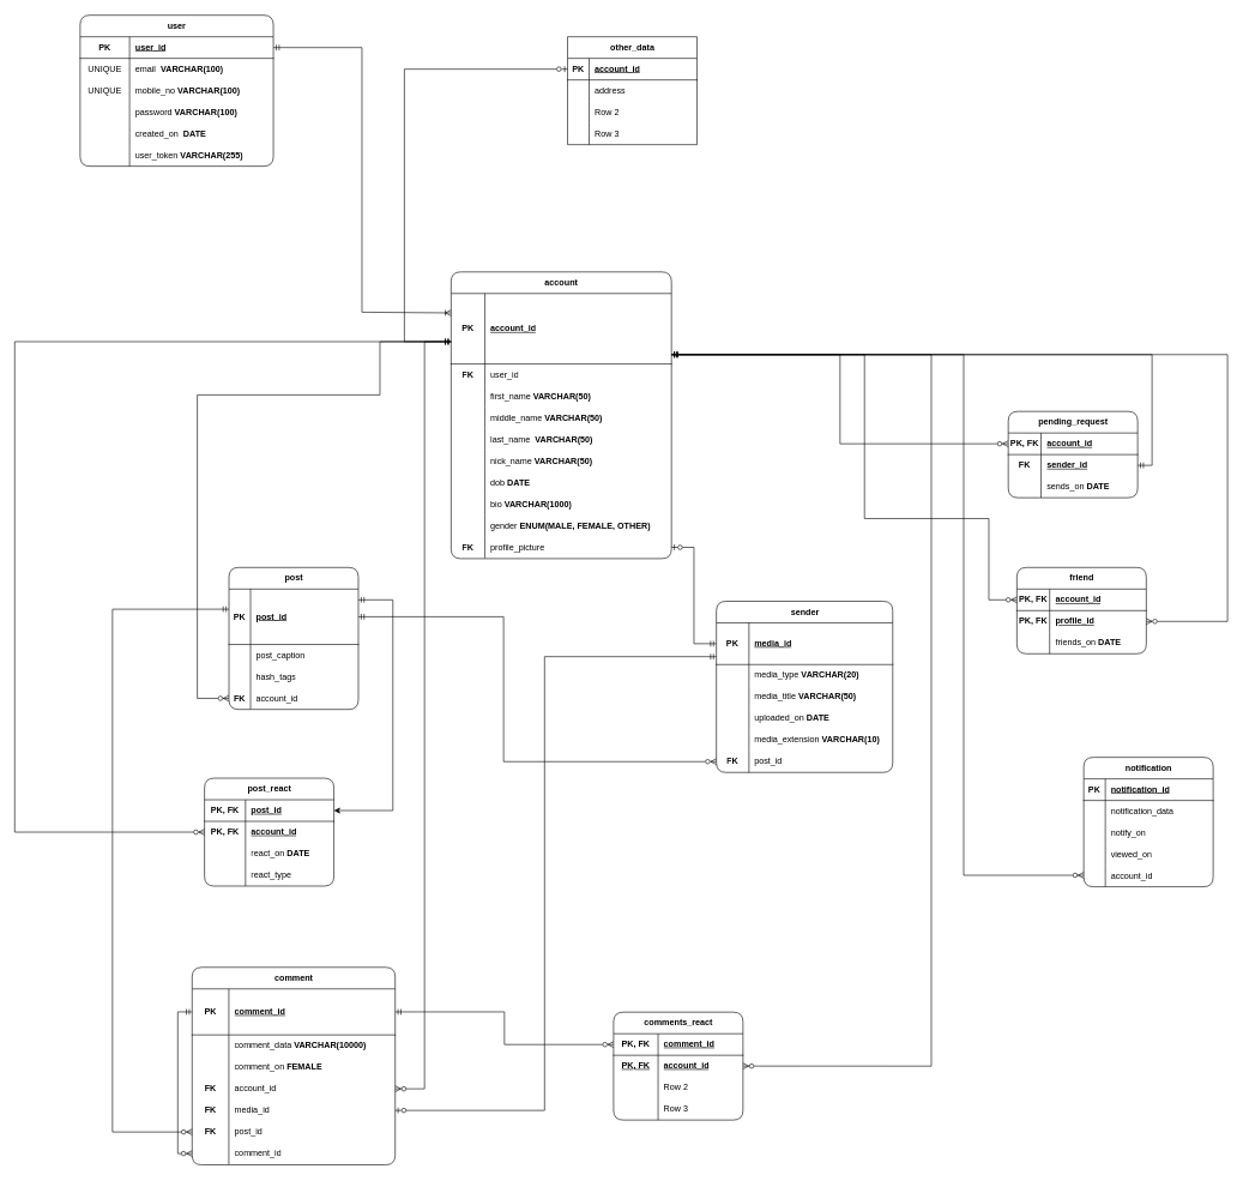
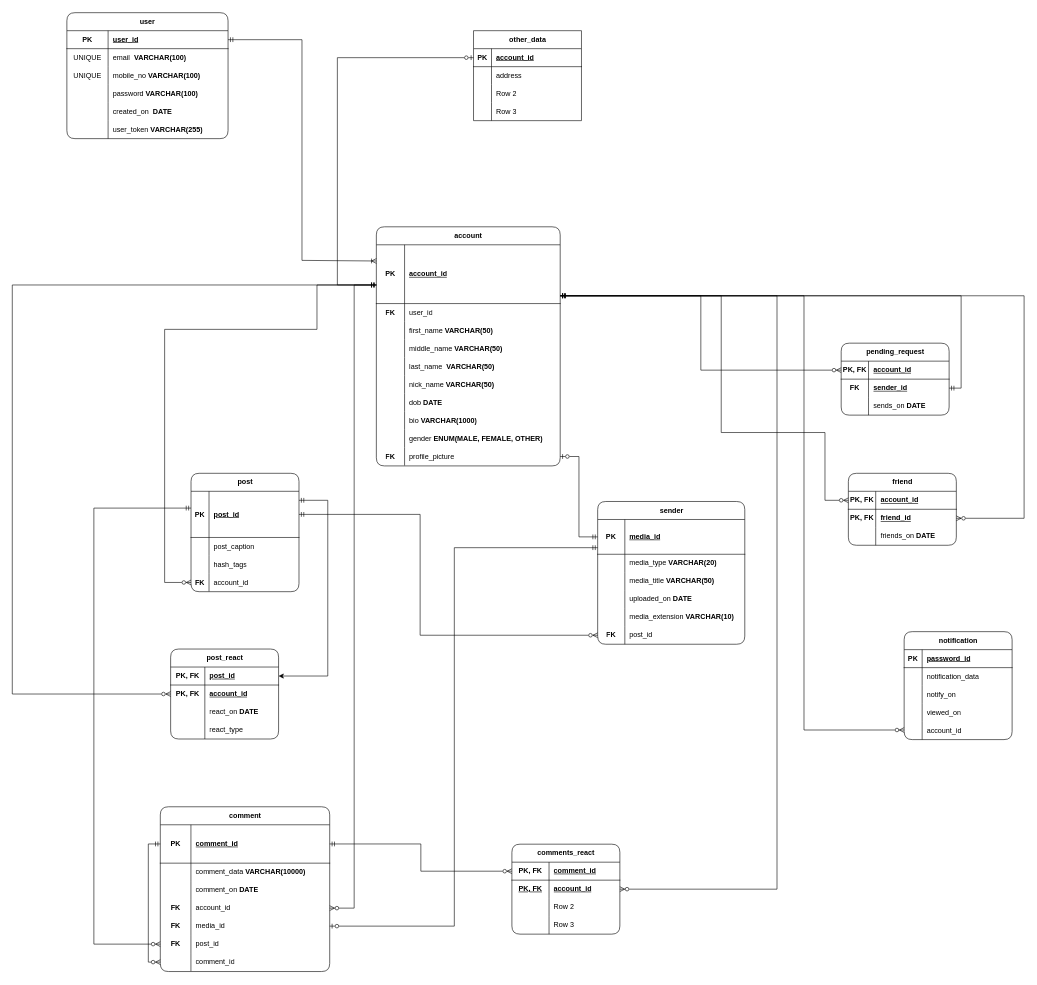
- <mxCell id="150" value="&lt;b&gt;&lt;u&gt;profile_id&lt;/u&gt;&lt;/b&gt;" style="shape=partialRectangle;connectable=0;fillColor=none;top=0;left=0;bottom=0;right=0;align=left;spacingLeft=6;overflow=hidden;whiteSpace=wrap;html=1;" vertex="1" parent="148"><mxGeometry x="45.59" width="134.41" height="30" as="geometry"><mxRectangle width="134.41" height="30" as="alternateBounds" /></mxGeometry></mxCell>
+ <mxCell id="150" value="&lt;b&gt;&lt;u&gt;friend_id&lt;/u&gt;&lt;/b&gt;" style="shape=partialRectangle;connectable=0;fillColor=none;top=0;left=0;bottom=0;right=0;align=left;spacingLeft=6;overflow=hidden;whiteSpace=wrap;html=1;" vertex="1" parent="148"><mxGeometry x="45.59" width="134.41" height="30" as="geometry"><mxRectangle width="134.41" height="30" as="alternateBounds" /></mxGeometry></mxCell>
- <mxCell id="171" value="notification_id" style="shape=partialRectangle;connectable=0;fillColor=none;top=0;left=0;bottom=0;right=0;align=left;spacingLeft=6;fontStyle=5;overflow=hidden;whiteSpace=wrap;html=1;" vertex="1" parent="169"><mxGeometry x="30" width="150" height="30" as="geometry"><mxRectangle width="150" height="30" as="alternateBounds" /></mxGeometry></mxCell>
+ <mxCell id="171" value="password_id" style="shape=partialRectangle;connectable=0;fillColor=none;top=0;left=0;bottom=0;right=0;align=left;spacingLeft=6;fontStyle=5;overflow=hidden;whiteSpace=wrap;html=1;" vertex="1" parent="169"><mxGeometry x="30" width="150" height="30" as="geometry"><mxRectangle width="150" height="30" as="alternateBounds" /></mxGeometry></mxCell>
- <mxCell id="96" value="comment_on &lt;b&gt;FEMALE&lt;/b&gt;" style="shape=partialRectangle;connectable=0;fillColor=none;top=0;left=0;bottom=0;right=0;align=left;spacingLeft=6;overflow=hidden;whiteSpace=wrap;html=1;" vertex="1" parent="94"><mxGeometry x="51.085" width="231.383" height="30" as="geometry"><mxRectangle width="231.383" height="30" as="alternateBounds" /></mxGeometry></mxCell>
+ <mxCell id="96" value="comment_on &lt;b&gt;DATE&lt;/b&gt;" style="shape=partialRectangle;connectable=0;fillColor=none;top=0;left=0;bottom=0;right=0;align=left;spacingLeft=6;overflow=hidden;whiteSpace=wrap;html=1;" vertex="1" parent="94"><mxGeometry x="51.085" width="231.383" height="30" as="geometry"><mxRectangle width="231.383" height="30" as="alternateBounds" /></mxGeometry></mxCell>
